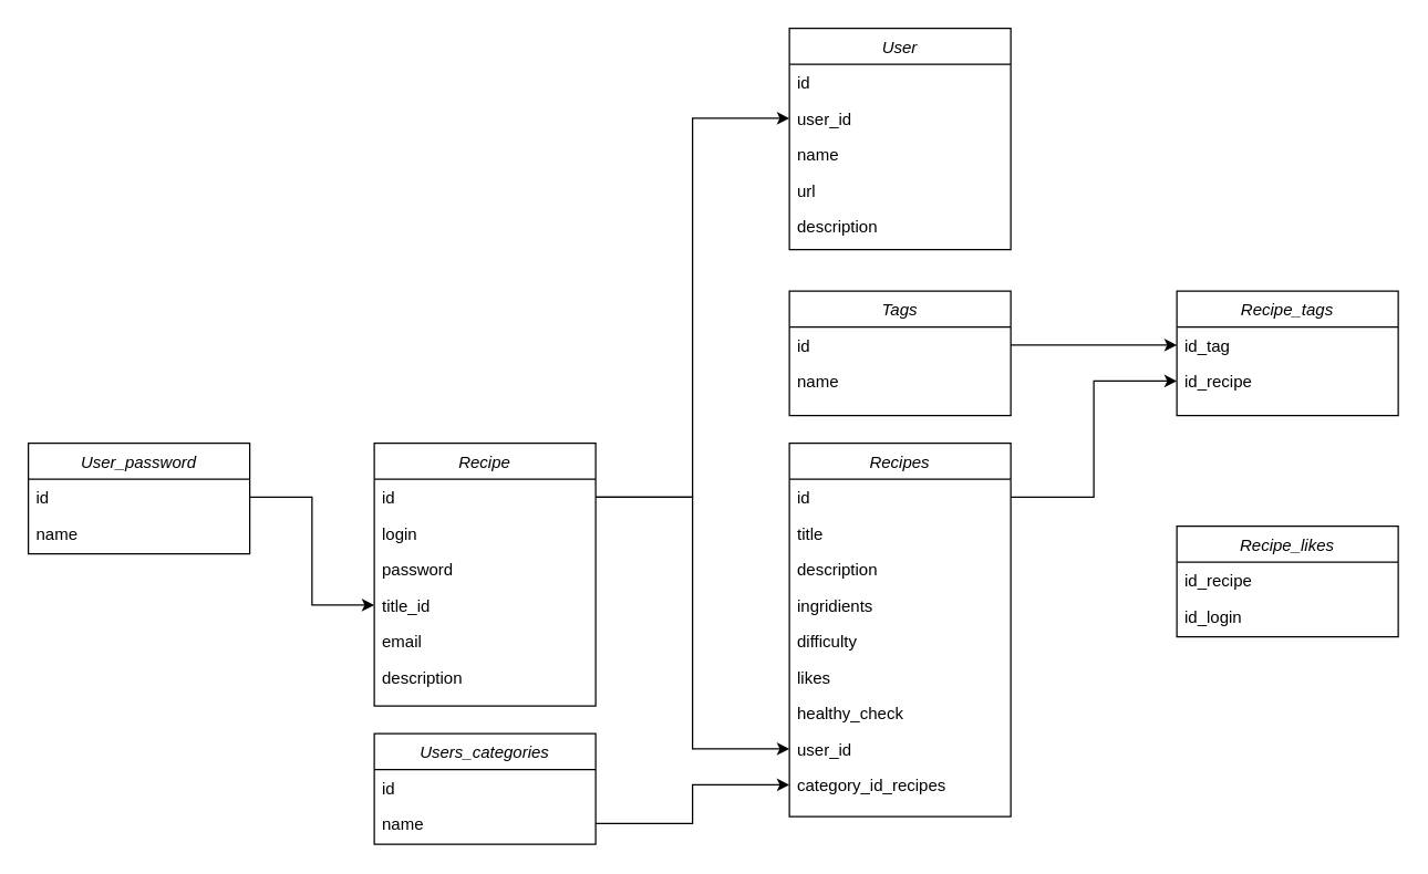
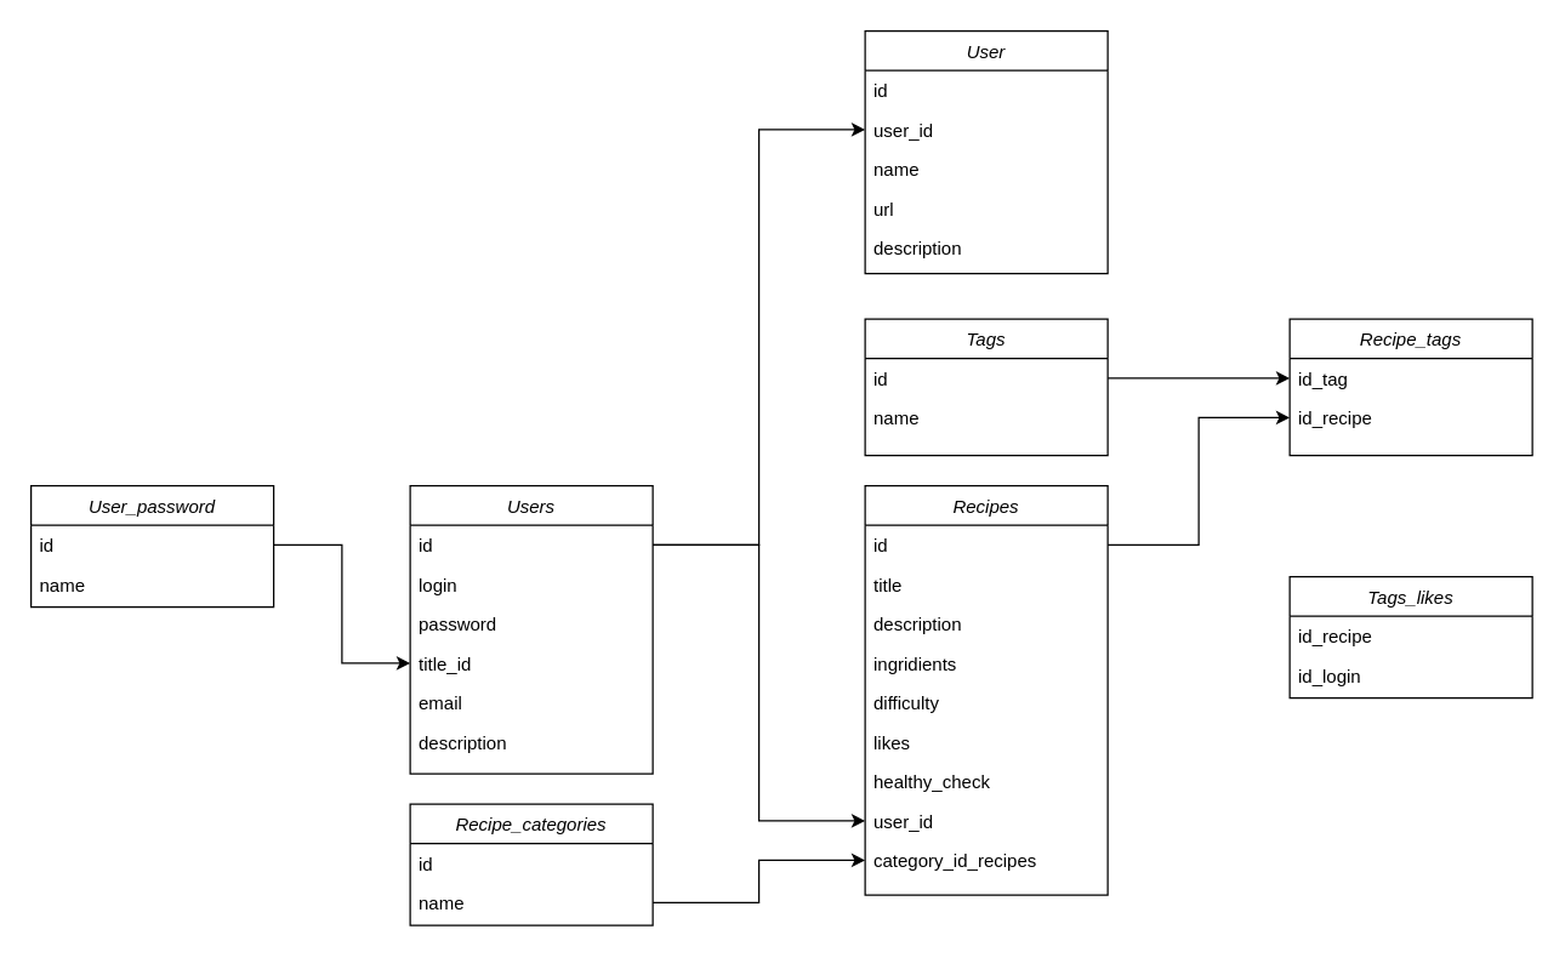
- <mxCell id="23" value="Recipe" style="swimlane;fontStyle=2;align=center;verticalAlign=top;childLayout=stackLayout;horizontal=1;startSize=26;horizontalStack=0;resizeParent=1;resizeLast=0;collapsible=1;marginBottom=0;rounded=0;shadow=0;strokeWidth=1;" vertex="1" parent="1"><mxGeometry x="270" y="320" width="160" height="190" as="geometry"><mxRectangle x="230" y="140" width="160" height="26" as="alternateBounds" /></mxGeometry></mxCell>
+ <mxCell id="23" value="Users" style="swimlane;fontStyle=2;align=center;verticalAlign=top;childLayout=stackLayout;horizontal=1;startSize=26;horizontalStack=0;resizeParent=1;resizeLast=0;collapsible=1;marginBottom=0;rounded=0;shadow=0;strokeWidth=1;" vertex="1" parent="1"><mxGeometry x="270" y="320" width="160" height="190" as="geometry"><mxRectangle x="230" y="140" width="160" height="26" as="alternateBounds" /></mxGeometry></mxCell>
- <mxCell id="36" value="Recipe_likes" style="swimlane;fontStyle=2;align=center;verticalAlign=top;childLayout=stackLayout;horizontal=1;startSize=26;horizontalStack=0;resizeParent=1;resizeLast=0;collapsible=1;marginBottom=0;rounded=0;shadow=0;strokeWidth=1;" vertex="1" parent="1"><mxGeometry x="850" y="380" width="160" height="80" as="geometry"><mxRectangle x="230" y="140" width="160" height="26" as="alternateBounds" /></mxGeometry></mxCell>
+ <mxCell id="36" value="Tags_likes" style="swimlane;fontStyle=2;align=center;verticalAlign=top;childLayout=stackLayout;horizontal=1;startSize=26;horizontalStack=0;resizeParent=1;resizeLast=0;collapsible=1;marginBottom=0;rounded=0;shadow=0;strokeWidth=1;" vertex="1" parent="1"><mxGeometry x="850" y="380" width="160" height="80" as="geometry"><mxRectangle x="230" y="140" width="160" height="26" as="alternateBounds" /></mxGeometry></mxCell>
- <mxCell id="12" value="Users_categories" style="swimlane;fontStyle=2;align=center;verticalAlign=top;childLayout=stackLayout;horizontal=1;startSize=26;horizontalStack=0;resizeParent=1;resizeLast=0;collapsible=1;marginBottom=0;rounded=0;shadow=0;strokeWidth=1;" vertex="1" parent="1"><mxGeometry x="270" y="530" width="160" height="80" as="geometry"><mxRectangle x="230" y="140" width="160" height="26" as="alternateBounds" /></mxGeometry></mxCell>
+ <mxCell id="12" value="Recipe_categories" style="swimlane;fontStyle=2;align=center;verticalAlign=top;childLayout=stackLayout;horizontal=1;startSize=26;horizontalStack=0;resizeParent=1;resizeLast=0;collapsible=1;marginBottom=0;rounded=0;shadow=0;strokeWidth=1;" vertex="1" parent="1"><mxGeometry x="270" y="530" width="160" height="80" as="geometry"><mxRectangle x="230" y="140" width="160" height="26" as="alternateBounds" /></mxGeometry></mxCell>
